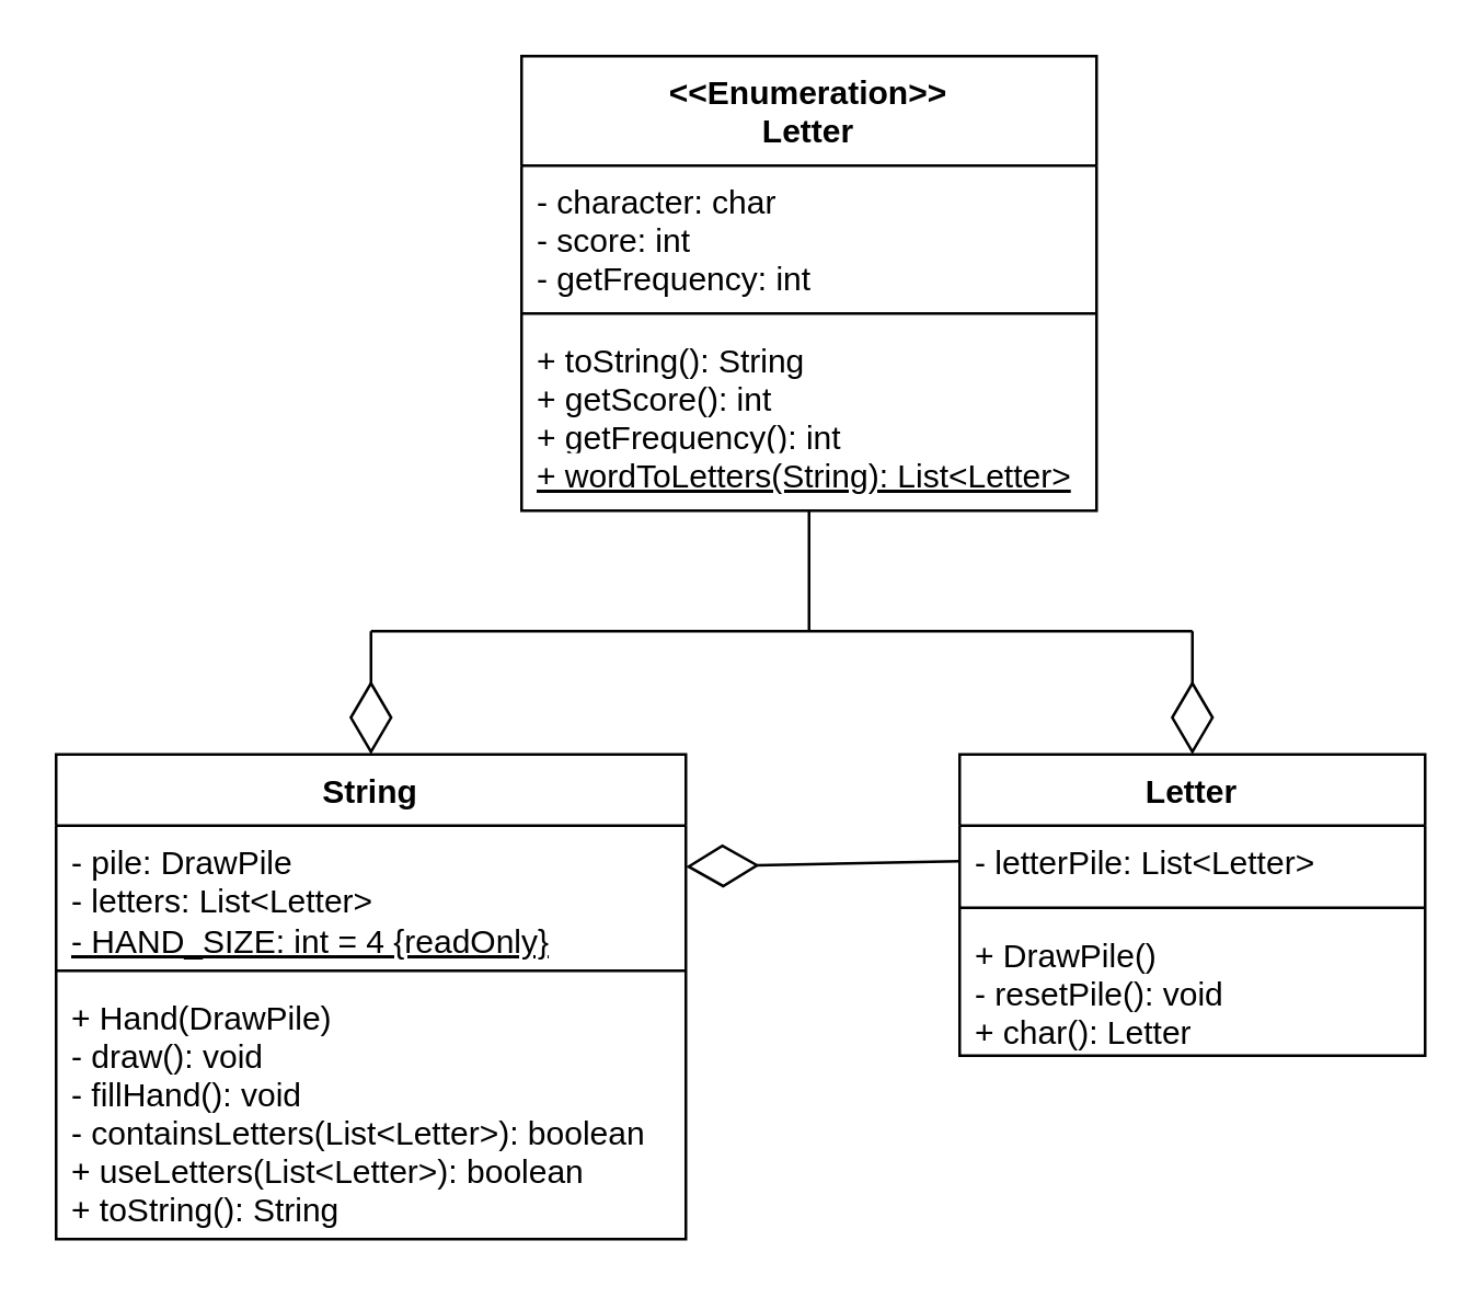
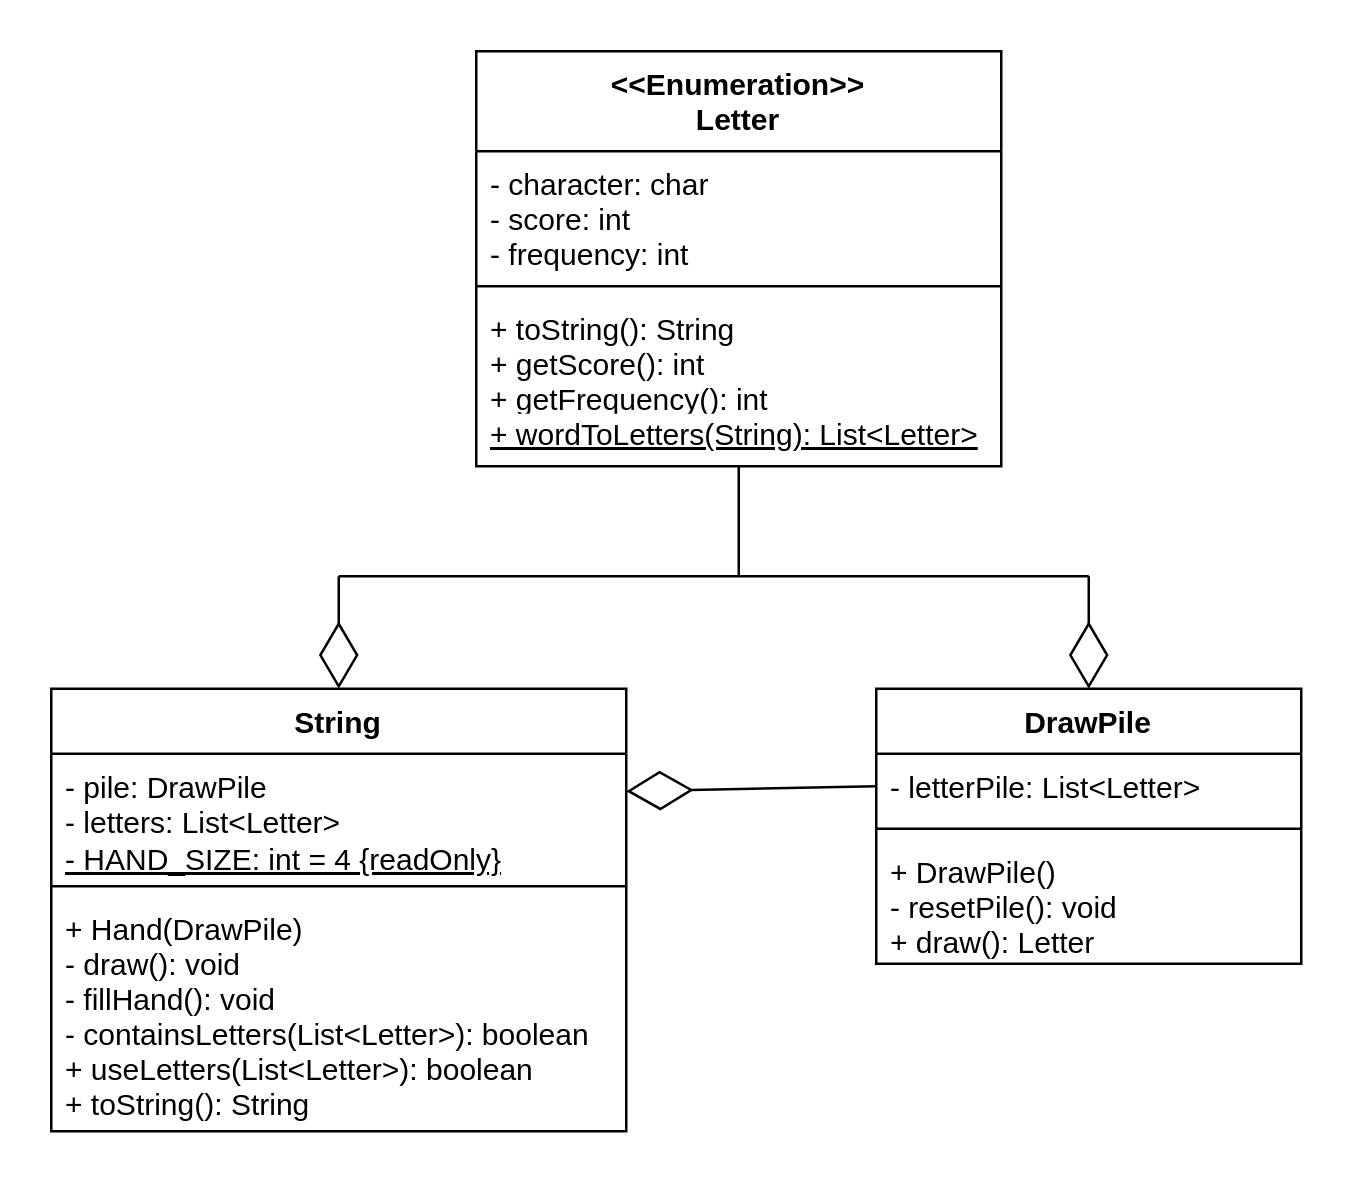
- <mxCell id="14" value="- character: char&#10;- score: int&#10;- getFrequency: int" style="text;strokeColor=none;fillColor=none;align=left;verticalAlign=top;spacingLeft=4;spacingRight=4;overflow=hidden;rotatable=0;points=[[0,0.5],[1,0.5]];portConstraint=eastwest;" parent="13" vertex="1"><mxGeometry y="40" width="210" height="50" as="geometry" /></mxCell>
+ <mxCell id="14" value="- character: char&#10;- score: int&#10;- frequency: int" style="text;strokeColor=none;fillColor=none;align=left;verticalAlign=top;spacingLeft=4;spacingRight=4;overflow=hidden;rotatable=0;points=[[0,0.5],[1,0.5]];portConstraint=eastwest;" parent="13" vertex="1"><mxGeometry y="40" width="210" height="50" as="geometry" /></mxCell>
- <mxCell id="2" value="Letter" style="swimlane;fontStyle=1;align=center;verticalAlign=top;childLayout=stackLayout;horizontal=1;startSize=26;horizontalStack=0;resizeParent=1;resizeParentMax=0;resizeLast=0;collapsible=1;marginBottom=0;" parent="1" vertex="1"><mxGeometry x="350" y="275" width="170" height="110" as="geometry" /></mxCell>
+ <mxCell id="2" value="DrawPile" style="swimlane;fontStyle=1;align=center;verticalAlign=top;childLayout=stackLayout;horizontal=1;startSize=26;horizontalStack=0;resizeParent=1;resizeParentMax=0;resizeLast=0;collapsible=1;marginBottom=0;" parent="1" vertex="1"><mxGeometry x="350" y="275" width="170" height="110" as="geometry" /></mxCell>
- <mxCell id="5" value="+ DrawPile()&#10;- resetPile(): void&#10;+ char(): Letter" style="text;strokeColor=none;fillColor=none;align=left;verticalAlign=top;spacingLeft=4;spacingRight=4;overflow=hidden;rotatable=0;points=[[0,0.5],[1,0.5]];portConstraint=eastwest;" parent="2" vertex="1"><mxGeometry y="60" width="170" height="50" as="geometry" /></mxCell>
+ <mxCell id="5" value="+ DrawPile()&#10;- resetPile(): void&#10;+ draw(): Letter" style="text;strokeColor=none;fillColor=none;align=left;verticalAlign=top;spacingLeft=4;spacingRight=4;overflow=hidden;rotatable=0;points=[[0,0.5],[1,0.5]];portConstraint=eastwest;" parent="2" vertex="1"><mxGeometry y="60" width="170" height="50" as="geometry" /></mxCell>
